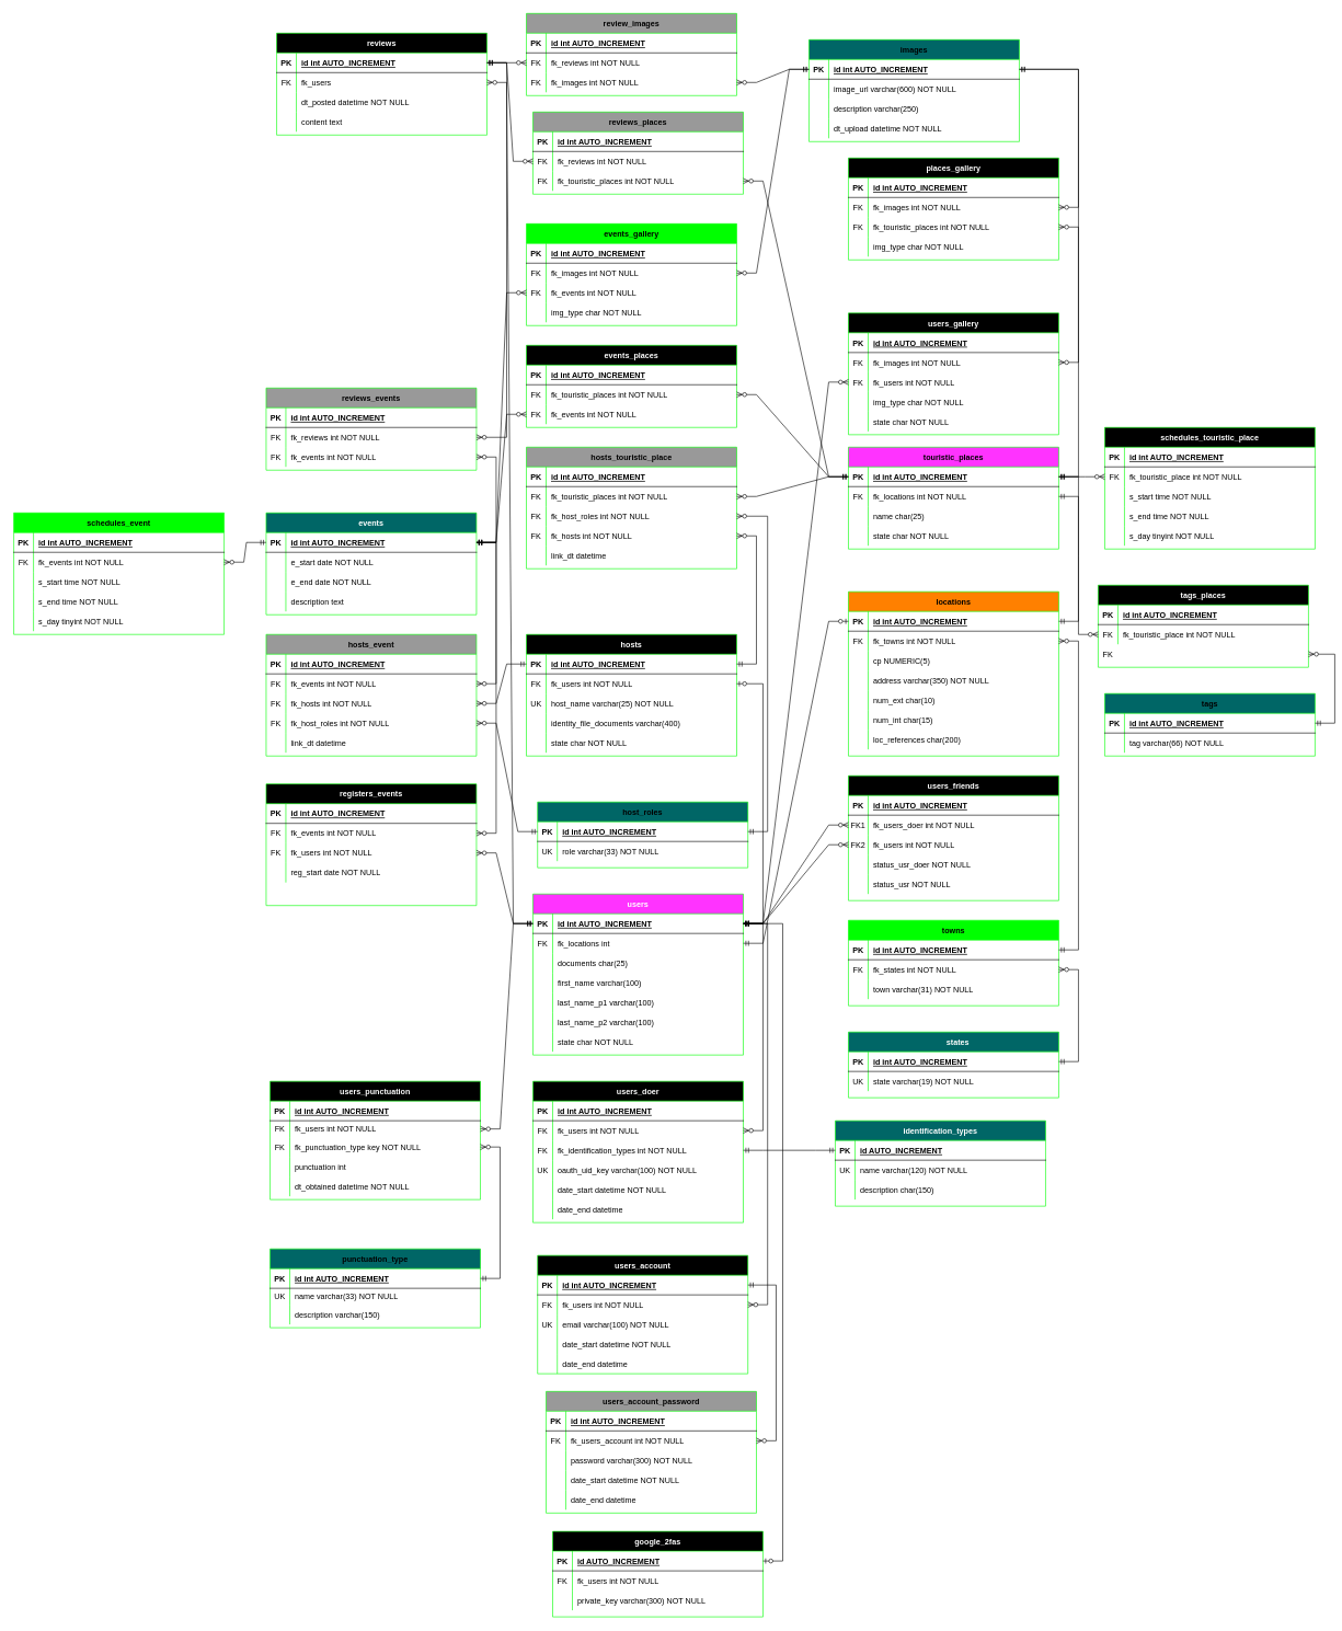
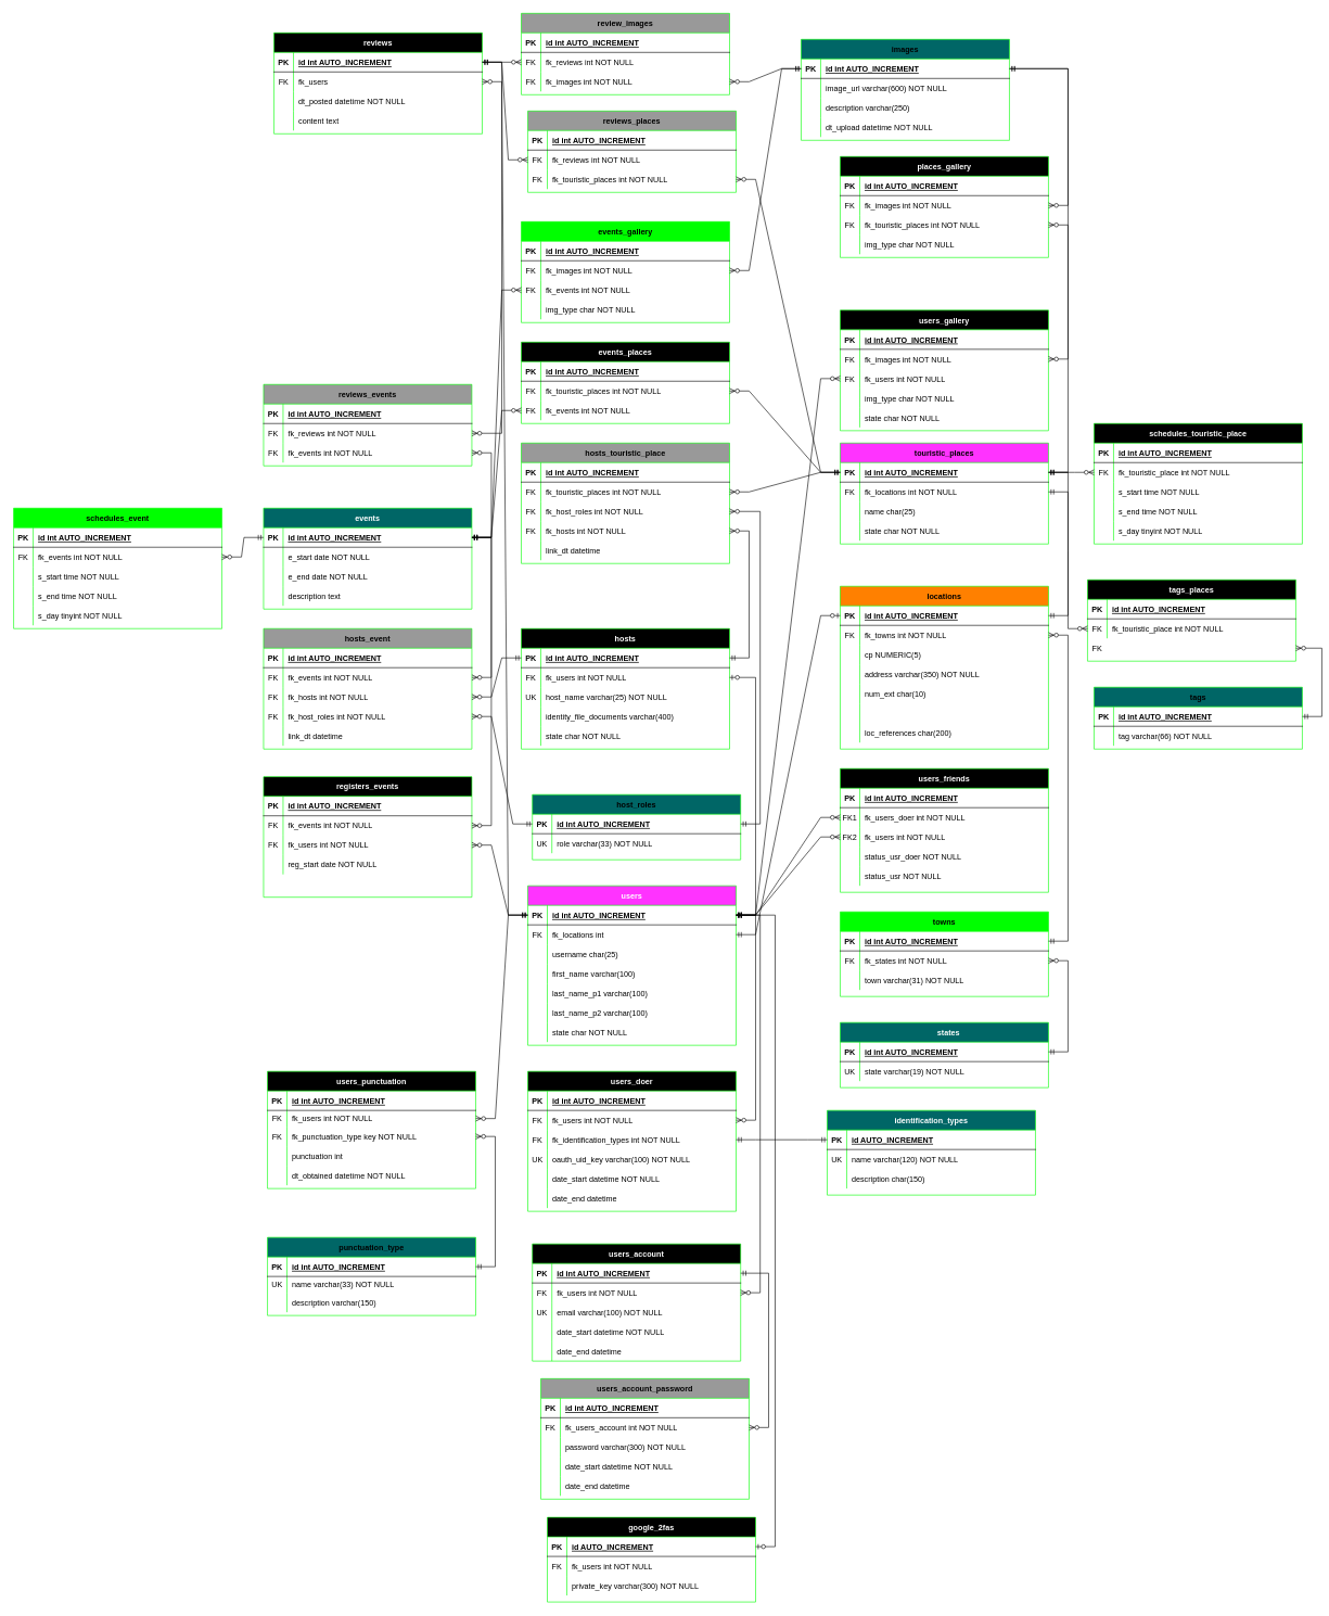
- <mxCell id="125" value="num_int char(15)" style="shape=partialRectangle;overflow=hidden;connectable=0;fillColor=none;top=0;left=0;bottom=0;right=0;align=left;spacingLeft=6;" parent="123" vertex="1"><mxGeometry x="30" width="290" height="30" as="geometry"><mxRectangle width="290" height="30" as="alternateBounds" /></mxGeometry></mxCell>
- <mxCell id="21" value="documents char(25)" style="shape=partialRectangle;overflow=hidden;connectable=0;fillColor=none;top=0;left=0;bottom=0;right=0;align=left;spacingLeft=6;" parent="19" vertex="1"><mxGeometry x="30" width="290" height="30" as="geometry"><mxRectangle width="290" height="30" as="alternateBounds" /></mxGeometry></mxCell>
+ <mxCell id="21" value="username char(25)" style="shape=partialRectangle;overflow=hidden;connectable=0;fillColor=none;top=0;left=0;bottom=0;right=0;align=left;spacingLeft=6;" parent="19" vertex="1"><mxGeometry x="30" width="290" height="30" as="geometry"><mxRectangle width="290" height="30" as="alternateBounds" /></mxGeometry></mxCell>
